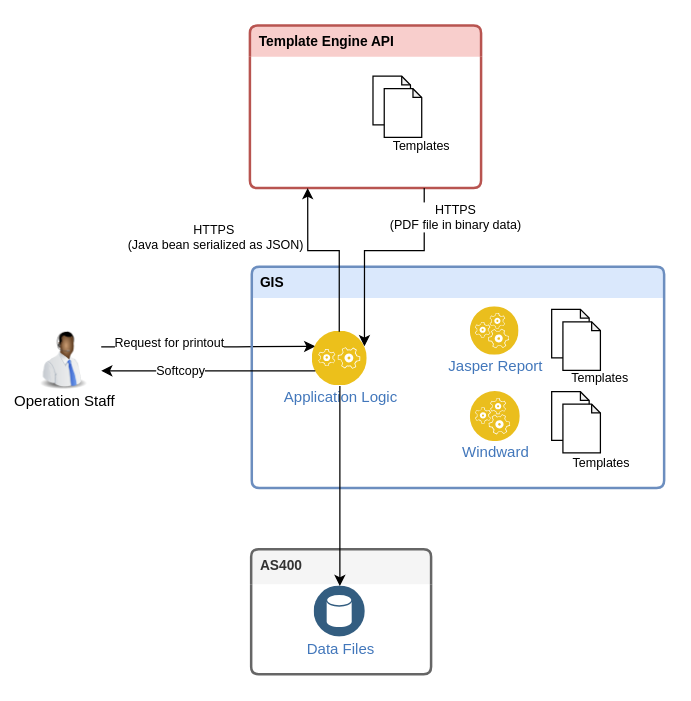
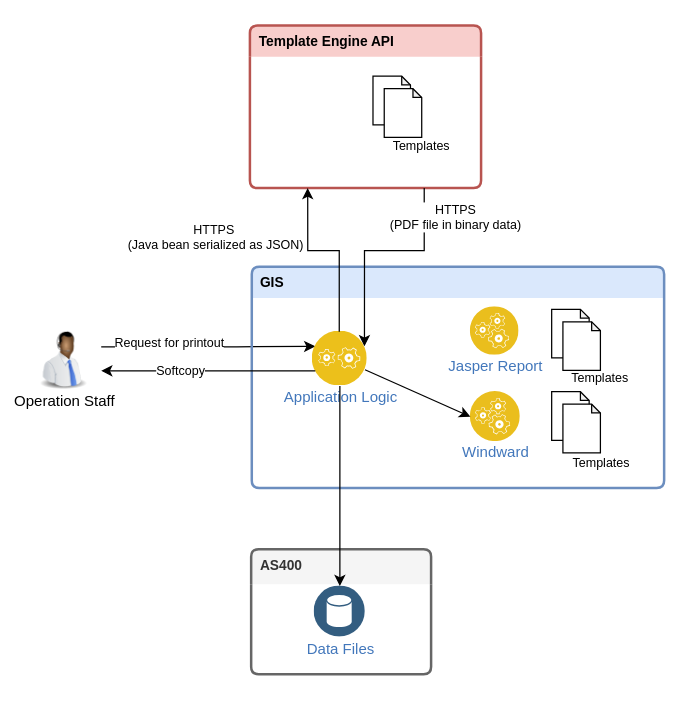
+ <mxCell id="19" style="rounded=0;orthogonalLoop=1;jettySize=auto;html=1;entryX=0;entryY=0.5;entryDx=0;entryDy=0;fontSize=10;" edge="1" parent="7" source="8" target="9"><mxGeometry relative="1" as="geometry"><mxPoint x="102.065" y="79.146" as="sourcePoint" /><mxPoint x="185" y="62" as="targetPoint" /></mxGeometry></mxCell>
